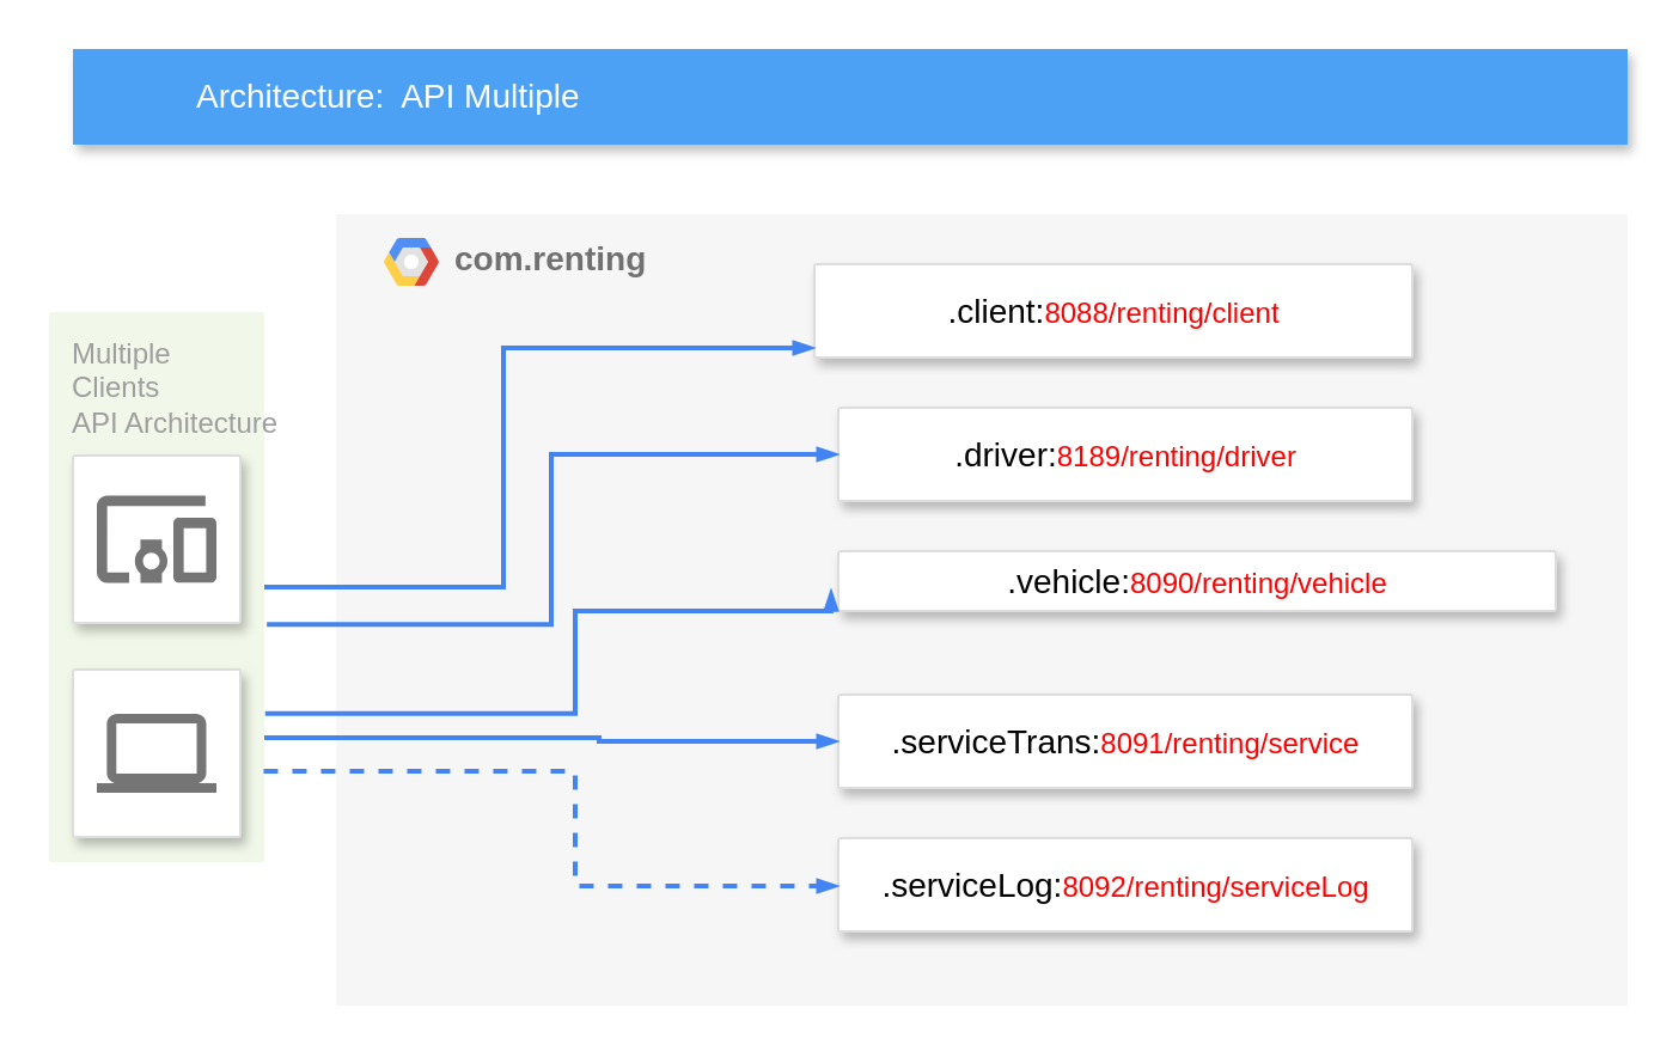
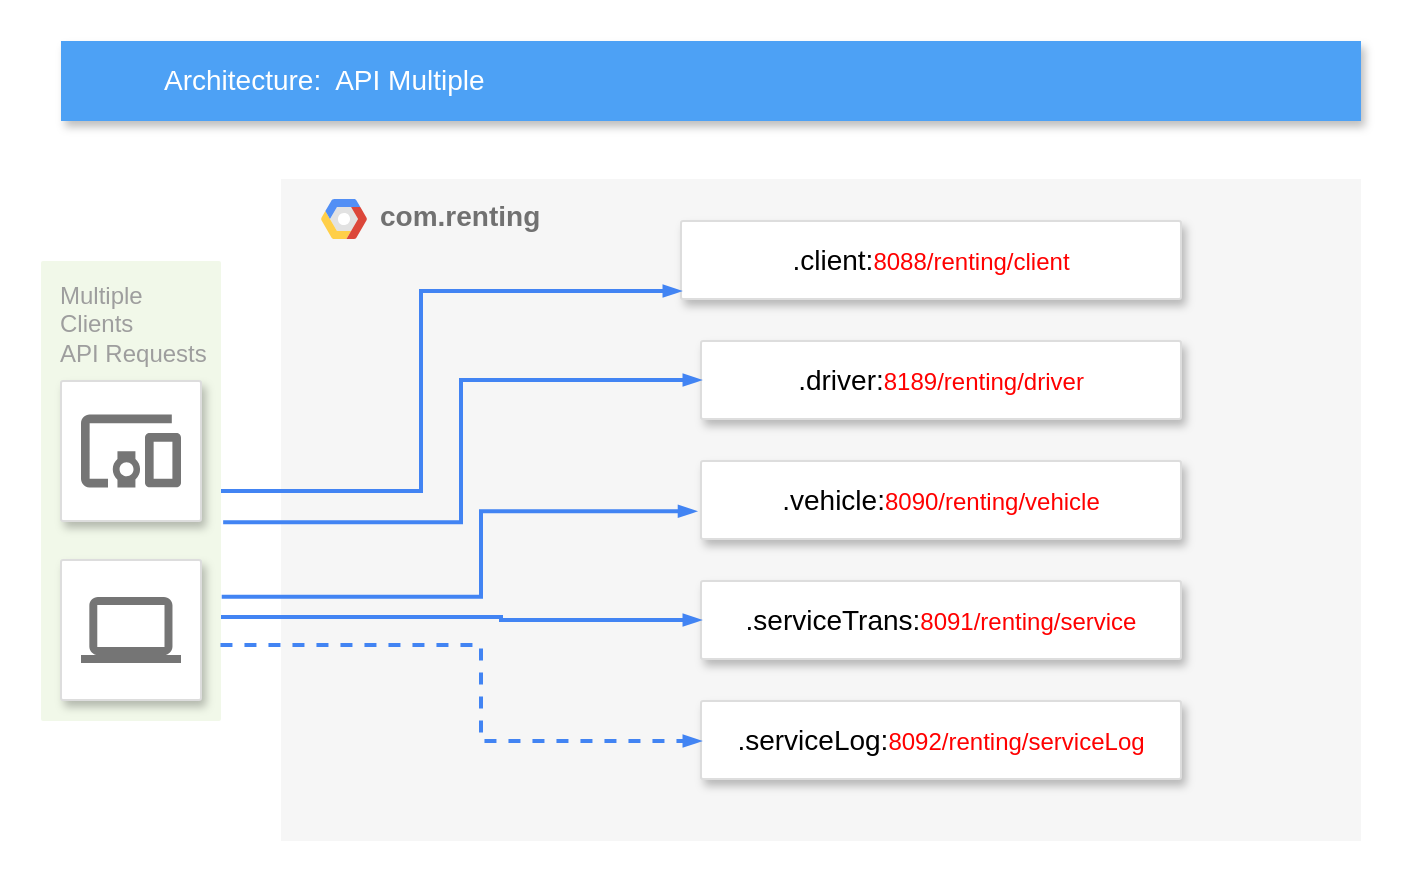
- <mxCell id="9" value="Multiple&lt;br&gt;Clients&lt;br&gt;API Architecture&lt;br&gt;" style="rounded=1;absoluteArcSize=1;arcSize=2;html=1;strokeColor=none;gradientColor=none;shadow=0;dashed=0;fontSize=12;fontColor=#9E9E9E;align=left;verticalAlign=top;spacing=10;spacingTop=-4;fillColor=#F1F8E9;" parent="1" vertex="1"><mxGeometry x="20" y="130" width="90" height="230" as="geometry" /></mxCell>
+ <mxCell id="9" value="Multiple&lt;br&gt;Clients&lt;br&gt;API Requests&lt;br&gt;" style="rounded=1;absoluteArcSize=1;arcSize=2;html=1;strokeColor=none;gradientColor=none;shadow=0;dashed=0;fontSize=12;fontColor=#9E9E9E;align=left;verticalAlign=top;spacing=10;spacingTop=-4;fillColor=#F1F8E9;" parent="1" vertex="1"><mxGeometry x="20" y="130" width="90" height="230" as="geometry" /></mxCell>
- <mxCell id="6" value="&lt;font style=&quot;font-size: 14px;&quot; color=&quot;#000000&quot;&gt;.vehicle:&lt;/font&gt;&lt;font color=&quot;#ff0000&quot; style=&quot;font-size: 12px;&quot;&gt;8090/renting/vehicle&lt;/font&gt;" style="strokeColor=#dddddd;fillColor=#ffffff;shadow=1;strokeWidth=1;rounded=1;absoluteArcSize=1;arcSize=2;fontSize=11;fontColor=#9E9E9E;align=center;html=1;" vertex="1" parent="2"><mxGeometry x="210" y="141" width="300" height="25" as="geometry" /></mxCell>
+ <mxCell id="6" value="&lt;font style=&quot;font-size: 14px;&quot; color=&quot;#000000&quot;&gt;.vehicle:&lt;/font&gt;&lt;font color=&quot;#ff0000&quot; style=&quot;font-size: 12px;&quot;&gt;8090/renting/vehicle&lt;/font&gt;" style="strokeColor=#dddddd;fillColor=#ffffff;shadow=1;strokeWidth=1;rounded=1;absoluteArcSize=1;arcSize=2;fontSize=11;fontColor=#9E9E9E;align=center;html=1;" vertex="1" parent="2"><mxGeometry x="210" y="141" width="240" height="39" as="geometry" /></mxCell>
